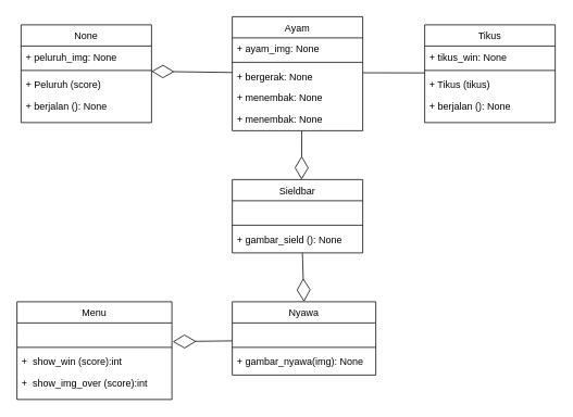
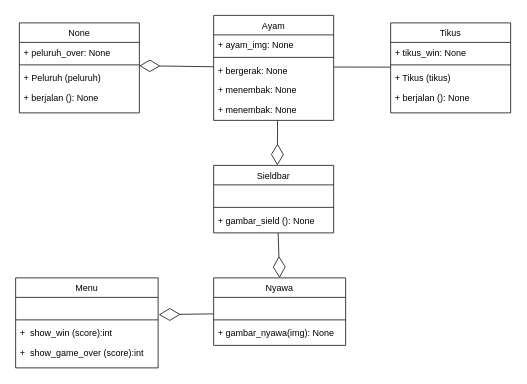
- <mxCell id="9" value="+ peluruh_img: None" style="text;align=left;verticalAlign=top;spacingLeft=4;spacingRight=4;overflow=hidden;rotatable=0;points=[[0,0.5],[1,0.5]];portConstraint=eastwest;" parent="8" vertex="1"><mxGeometry y="26" width="160" height="26" as="geometry" /></mxCell>
+ <mxCell id="9" value="+ peluruh_over: None" style="text;align=left;verticalAlign=top;spacingLeft=4;spacingRight=4;overflow=hidden;rotatable=0;points=[[0,0.5],[1,0.5]];portConstraint=eastwest;" parent="8" vertex="1"><mxGeometry y="26" width="160" height="26" as="geometry" /></mxCell>
- <mxCell id="11" value="+ Peluruh (score)" style="text;align=left;verticalAlign=top;spacingLeft=4;spacingRight=4;overflow=hidden;rotatable=0;points=[[0,0.5],[1,0.5]];portConstraint=eastwest;" parent="8" vertex="1"><mxGeometry y="60" width="160" height="26" as="geometry" /></mxCell>
+ <mxCell id="11" value="+ Peluruh (peluruh)" style="text;align=left;verticalAlign=top;spacingLeft=4;spacingRight=4;overflow=hidden;rotatable=0;points=[[0,0.5],[1,0.5]];portConstraint=eastwest;" parent="8" vertex="1"><mxGeometry y="60" width="160" height="26" as="geometry" /></mxCell>
- <mxCell id="30" value="+  show_img_over (score):int" style="text;align=left;verticalAlign=top;spacingLeft=4;spacingRight=4;overflow=hidden;rotatable=0;points=[[0,0.5],[1,0.5]];portConstraint=eastwest;" parent="26" vertex="1"><mxGeometry y="86" width="190" height="26" as="geometry" /></mxCell>
+ <mxCell id="30" value="+  show_game_over (score):int" style="text;align=left;verticalAlign=top;spacingLeft=4;spacingRight=4;overflow=hidden;rotatable=0;points=[[0,0.5],[1,0.5]];portConstraint=eastwest;" parent="26" vertex="1"><mxGeometry y="86" width="190" height="26" as="geometry" /></mxCell>
